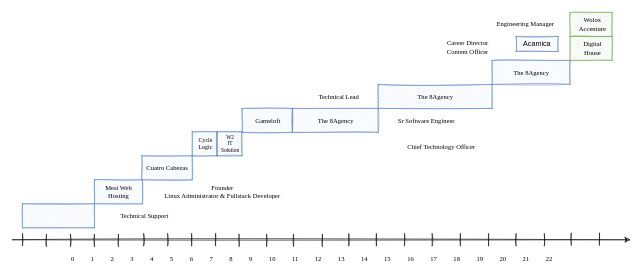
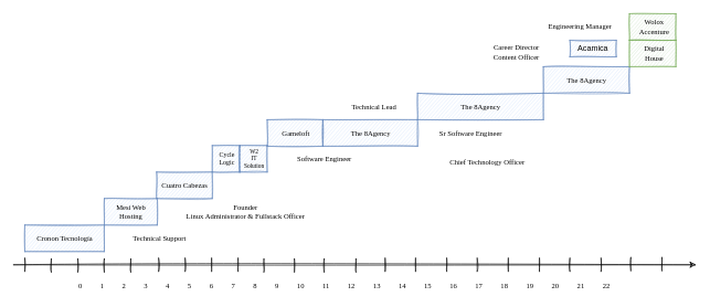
+ <mxCell id="43" value="Software Engineer" style="text;html=1;align=center;verticalAlign=middle;resizable=0;points=[];autosize=1;strokeColor=none;fillColor=none;fontFamily=Comic Sans MS;spacing=2;fontSize=11;" parent="1" vertex="1"><mxGeometry x="429" y="230" width="120" height="20" as="geometry" /></mxCell>
- <mxCell id="30" value="Founder&lt;br&gt;Linux Administrator &amp;amp; Fullstack Developer" style="text;html=1;align=center;verticalAlign=middle;resizable=0;points=[];autosize=1;strokeColor=none;fillColor=none;fontFamily=Comic Sans MS;spacing=2;fontSize=11;" parent="1" vertex="1"><mxGeometry x="250" y="299" width="240" height="40" as="geometry" /></mxCell>
+ <mxCell id="30" value="Founder&lt;br&gt;Linux Administrator &amp;amp; Fullstack Officer" style="text;html=1;align=center;verticalAlign=middle;resizable=0;points=[];autosize=1;strokeColor=none;fillColor=none;fontFamily=Comic Sans MS;spacing=2;fontSize=11;" parent="1" vertex="1"><mxGeometry x="250" y="299" width="240" height="40" as="geometry" /></mxCell>
+ <mxCell id="31" value="Cronon Tecnología" style="text;html=1;align=center;verticalAlign=middle;resizable=0;points=[];autosize=1;strokeColor=none;fillColor=none;fontFamily=Comic Sans MS;spacing=2;fontSize=11;" parent="1" vertex="1"><mxGeometry x="42" y="349" width="110" height="20" as="geometry" /></mxCell>
